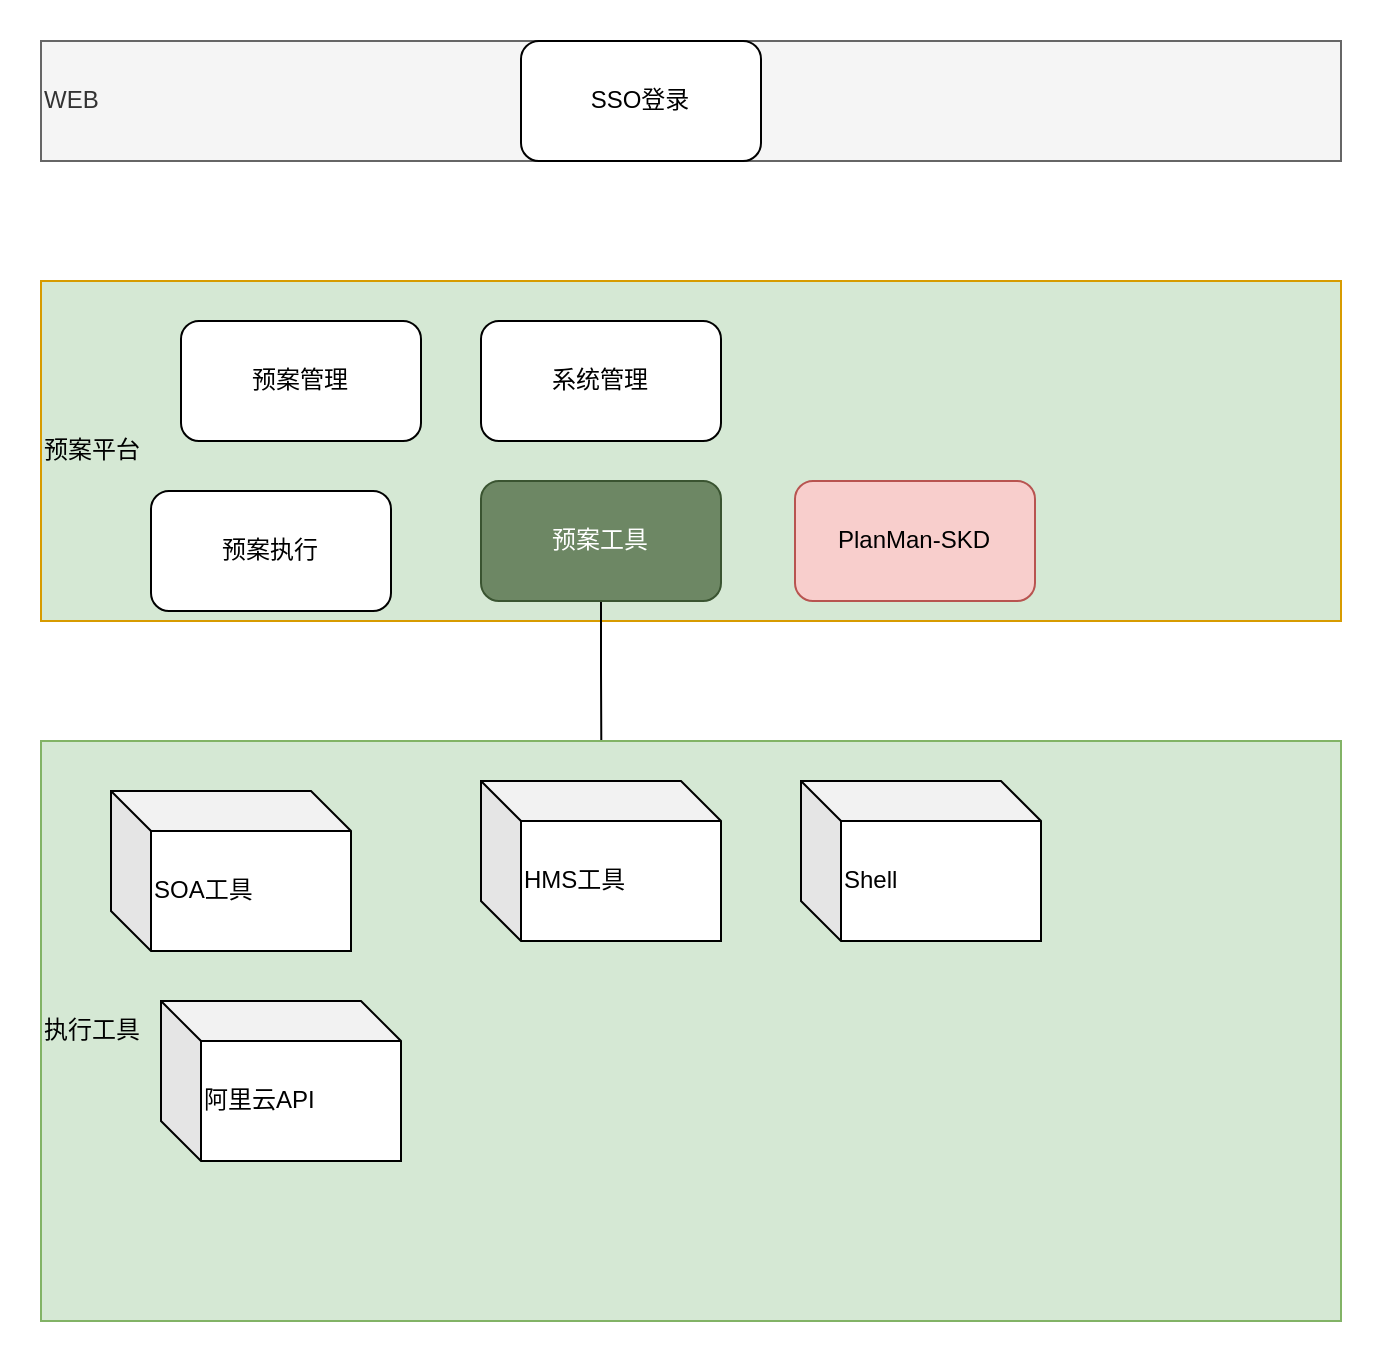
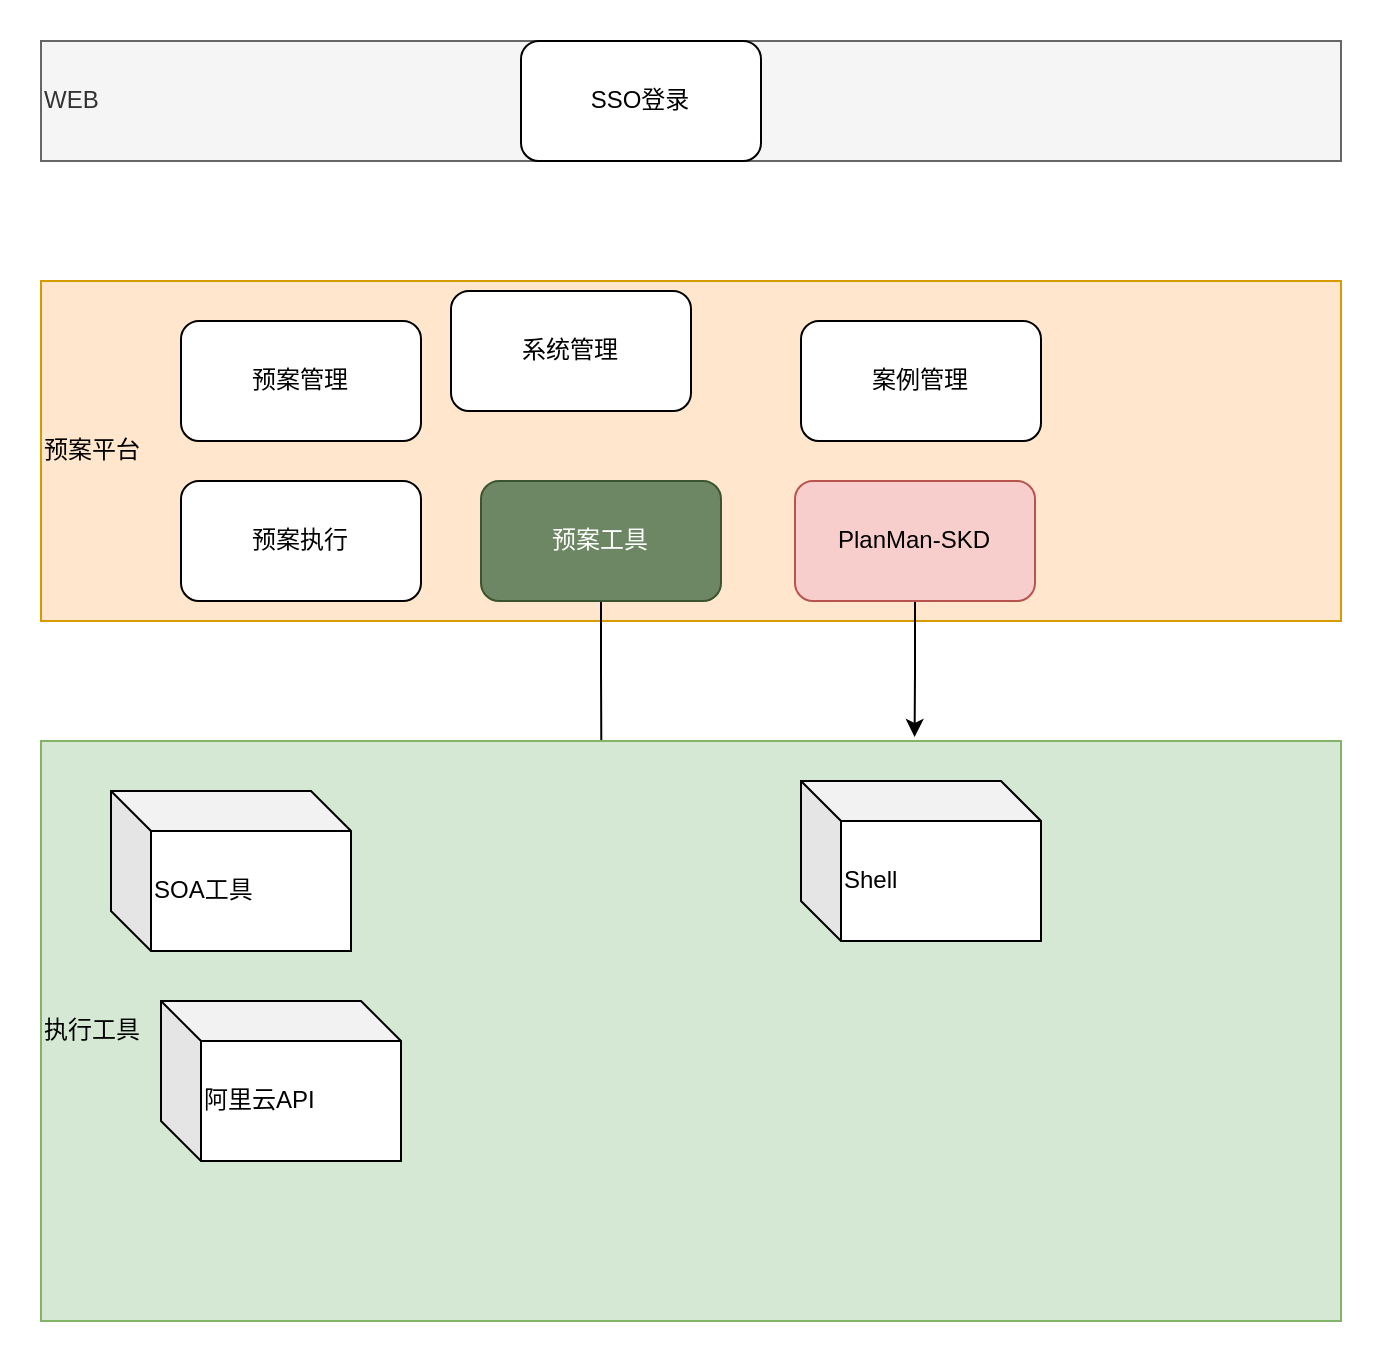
- <mxCell id="9" value="系统管理" style="rounded=1;whiteSpace=wrap;html=1;align=center;" vertex="1" parent="1"><mxGeometry x="240" y="160" width="120" height="60" as="geometry" /></mxCell>
+ <mxCell id="9" value="系统管理" style="rounded=1;whiteSpace=wrap;html=1;align=center;" vertex="1" parent="1"><mxGeometry x="225" y="145" width="120" height="60" as="geometry" /></mxCell>
+ <mxCell id="10" value="案例管理" style="rounded=1;whiteSpace=wrap;html=1;align=center;" vertex="1" parent="1"><mxGeometry x="400" y="160" width="120" height="60" as="geometry" /></mxCell>
- <mxCell id="3" value="预案平台" style="rounded=0;whiteSpace=wrap;html=1;fillColor=#d5e8d4;strokeColor=#d79b00;align=left;" vertex="1" parent="1"><mxGeometry x="20" y="140" width="650" height="170" as="geometry" /></mxCell>
+ <mxCell id="3" value="预案平台" style="rounded=0;whiteSpace=wrap;html=1;fillColor=#ffe6cc;strokeColor=#d79b00;align=left;" vertex="1" parent="1"><mxGeometry x="20" y="140" width="650" height="170" as="geometry" /></mxCell>
- <mxCell id="6" value="预案执行" style="rounded=1;whiteSpace=wrap;html=1;align=center;" vertex="1" parent="1"><mxGeometry x="75" y="245" width="120" height="60" as="geometry" /></mxCell>
+ <mxCell id="6" value="预案执行" style="rounded=1;whiteSpace=wrap;html=1;align=center;" vertex="1" parent="1"><mxGeometry x="90" y="240" width="120" height="60" as="geometry" /></mxCell>
+ <mxCell id="16" style="edgeStyle=orthogonalEdgeStyle;rounded=0;orthogonalLoop=1;jettySize=auto;html=1;entryX=0.672;entryY=-0.007;entryDx=0;entryDy=0;entryPerimeter=0;" edge="1" parent="1" source="17" target="11"><mxGeometry relative="1" as="geometry"><mxPoint x="370" y="340" as="targetPoint" /></mxGeometry></mxCell>
- <mxCell id="13" value="HMS工具" style="shape=cube;whiteSpace=wrap;html=1;boundedLbl=1;backgroundOutline=1;darkOpacity=0.05;darkOpacity2=0.1;align=left;" vertex="1" parent="1"><mxGeometry x="240" y="390" width="120" height="80" as="geometry" /></mxCell>
